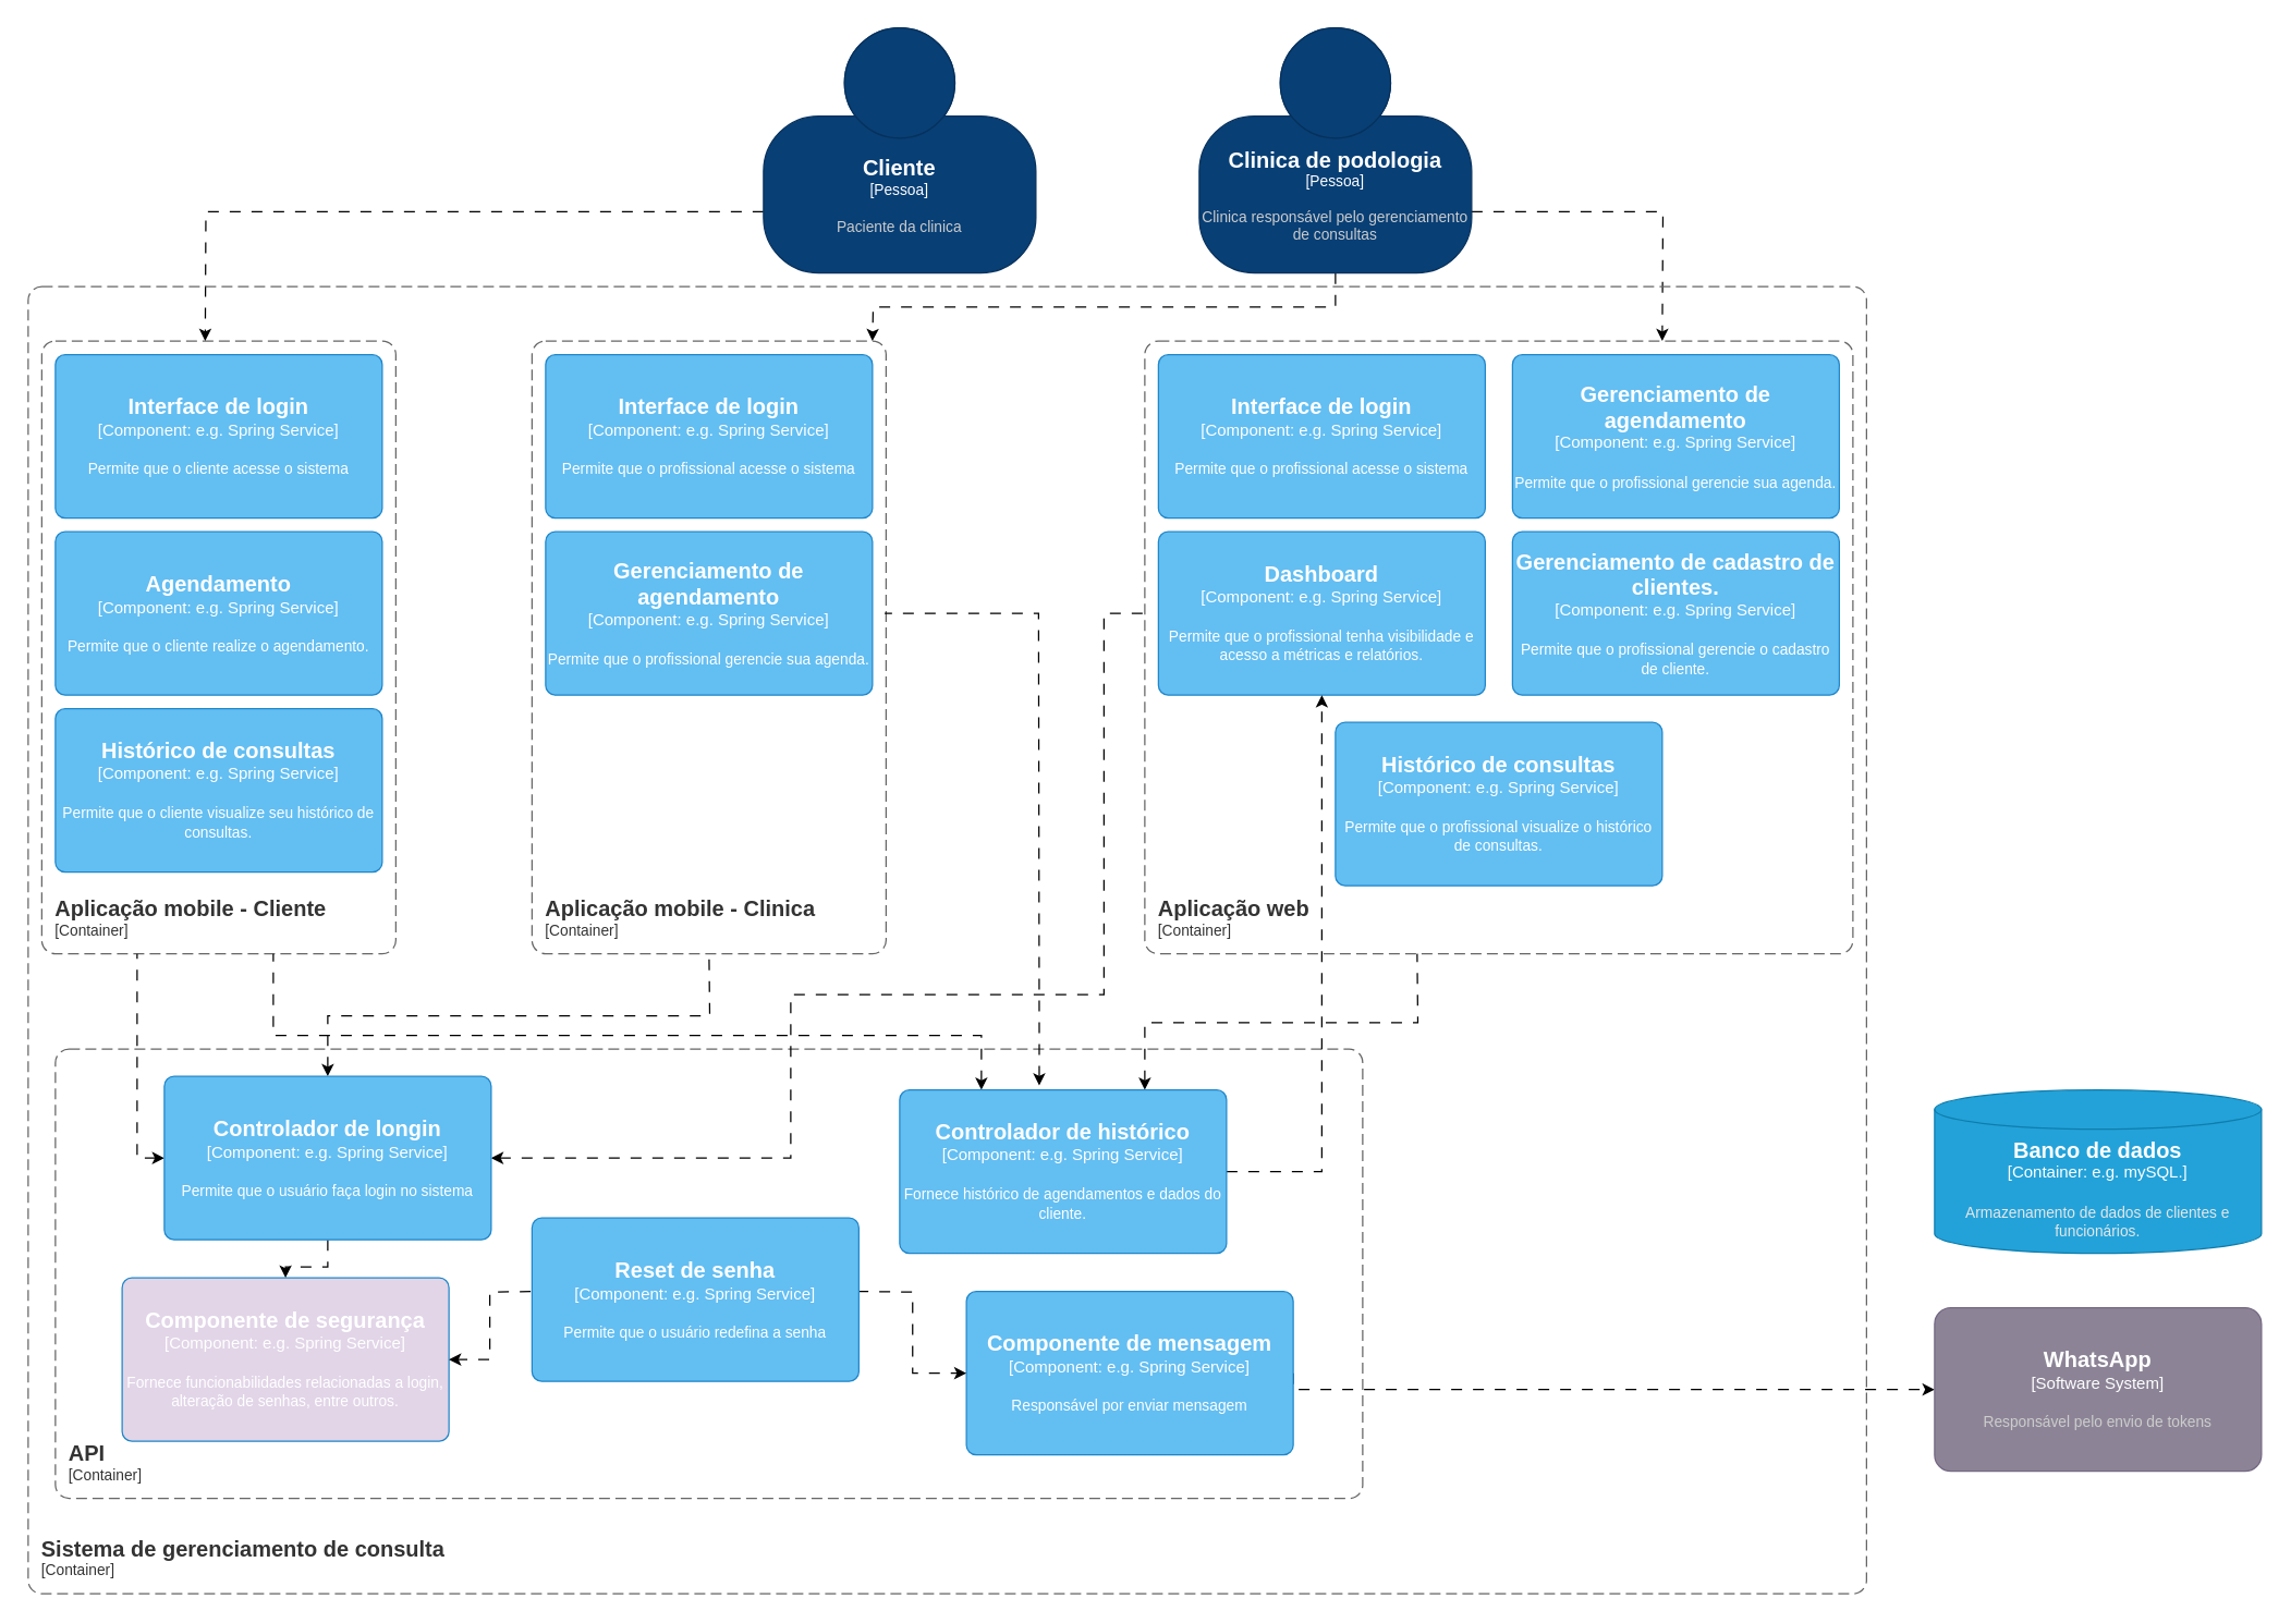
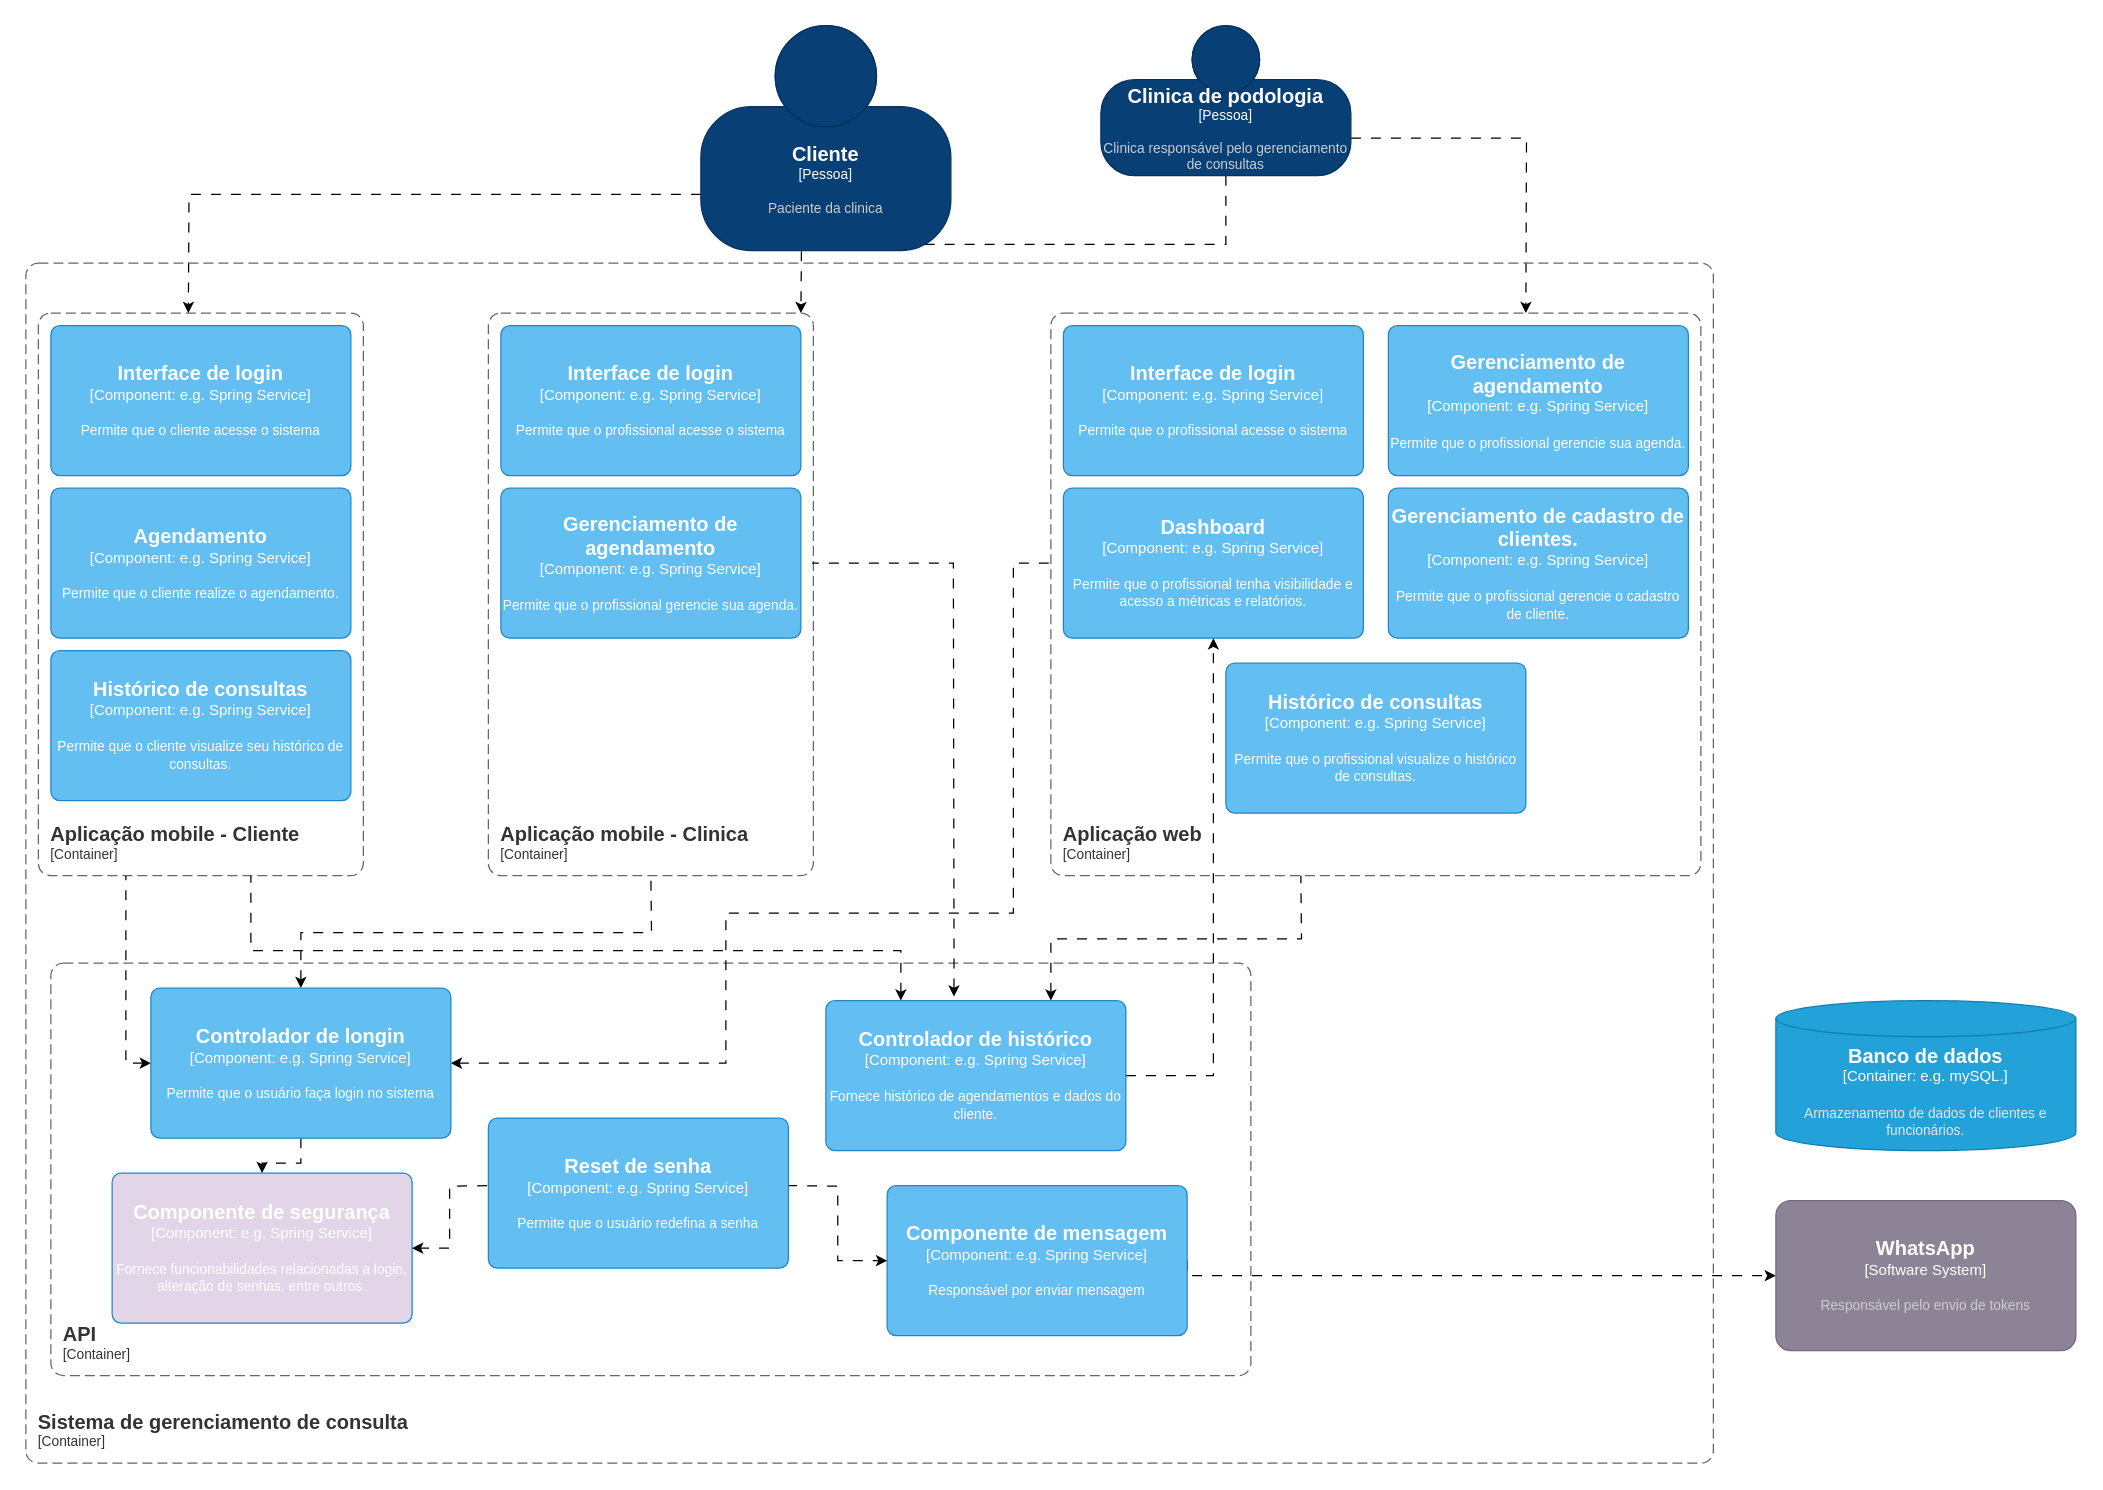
- <mxCell id="32" value="&lt;font style=&quot;font-size: 16px&quot;&gt;&lt;b&gt;Clinica de podologia&lt;/b&gt;&lt;/font&gt;&lt;div&gt;[Pessoa]&lt;/div&gt;&lt;br&gt;&lt;div&gt;&lt;font style=&quot;font-size: 11px&quot;&gt;&lt;font color=&quot;#cccccc&quot;&gt;Clinica responsável pelo gerenciamento de consultas&lt;/font&gt;&lt;/div&gt;" style="html=1;fontSize=11;dashed=0;whiteSpace=wrap;fillColor=#083F75;strokeColor=#06315C;fontColor=#ffffff;shape=mxgraph.c4.person2;align=center;metaEdit=1;points=[[0.5,0,0],[1,0.5,0],[1,0.75,0],[0.75,1,0],[0.5,1,0],[0.25,1,0],[0,0.75,0],[0,0.5,0]];resizable=0;" vertex="1" parent="1"><mxGeometry x="880" y="20" width="200" height="180" as="geometry" /></mxCell>
+ <mxCell id="32" value="&lt;font style=&quot;font-size: 16px&quot;&gt;&lt;b&gt;Clinica de podologia&lt;/b&gt;&lt;/font&gt;&lt;div&gt;[Pessoa]&lt;/div&gt;&lt;br&gt;&lt;div&gt;&lt;font style=&quot;font-size: 11px&quot;&gt;&lt;font color=&quot;#cccccc&quot;&gt;Clinica responsável pelo gerenciamento de consultas&lt;/font&gt;&lt;/div&gt;" style="html=1;fontSize=11;dashed=0;whiteSpace=wrap;fillColor=#083F75;strokeColor=#06315C;fontColor=#ffffff;shape=mxgraph.c4.person2;align=center;metaEdit=1;points=[[0.5,0,0],[1,0.5,0],[1,0.75,0],[0.75,1,0],[0.5,1,0],[0.25,1,0],[0,0.75,0],[0,0.5,0]];resizable=0;" vertex="1" parent="1"><mxGeometry x="880" y="20" width="200" height="120" as="geometry" /></mxCell>
